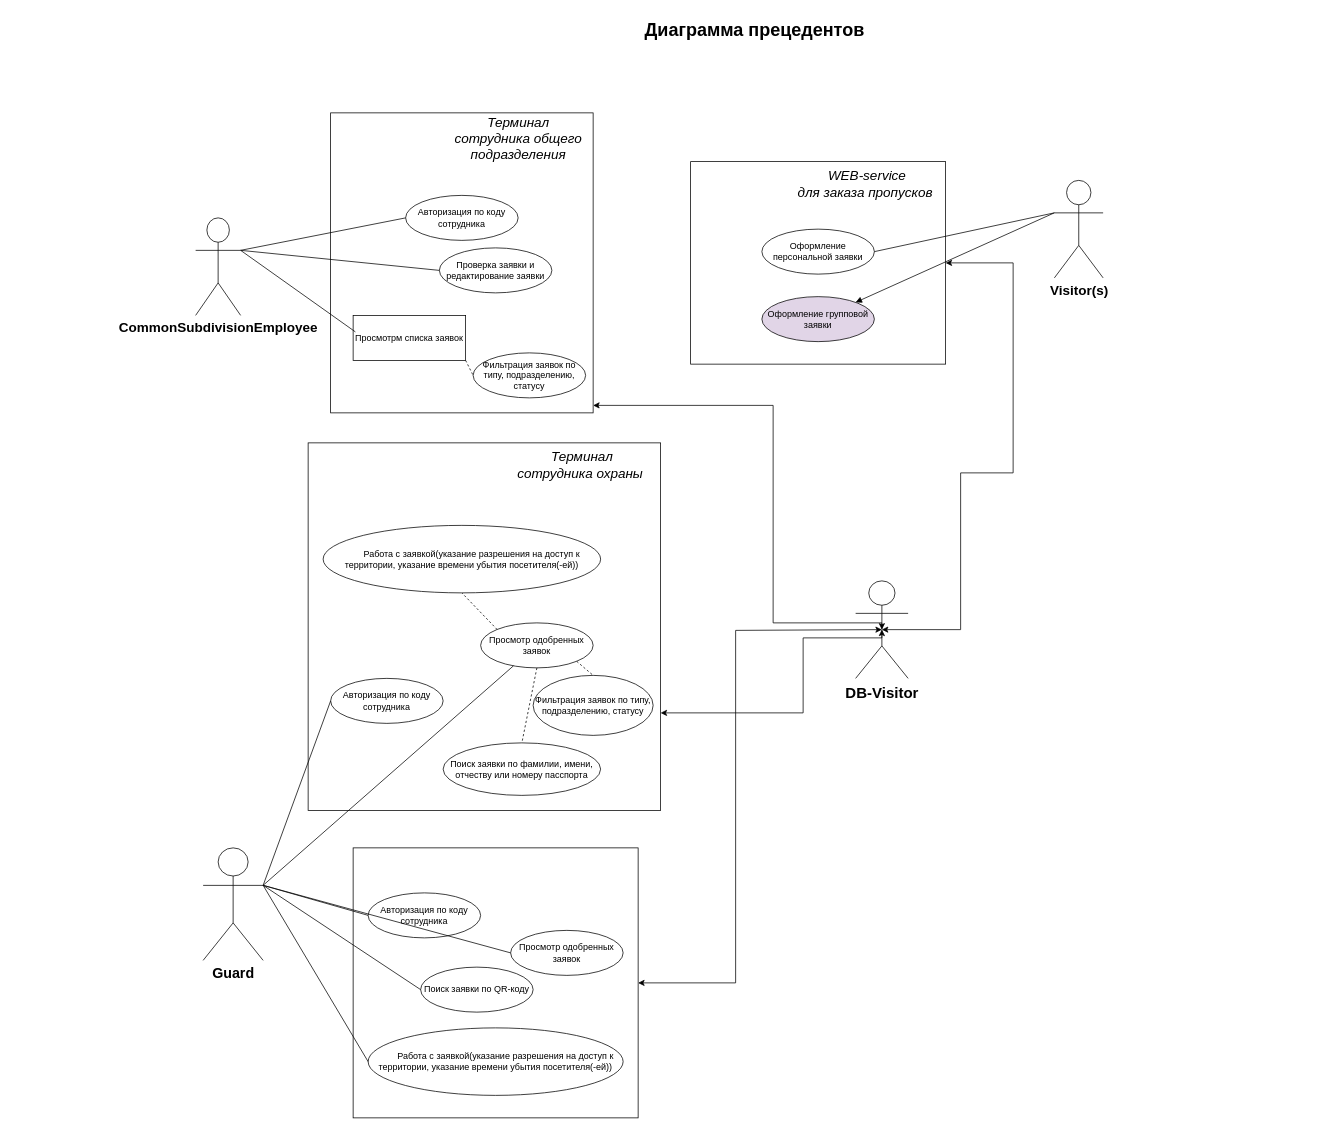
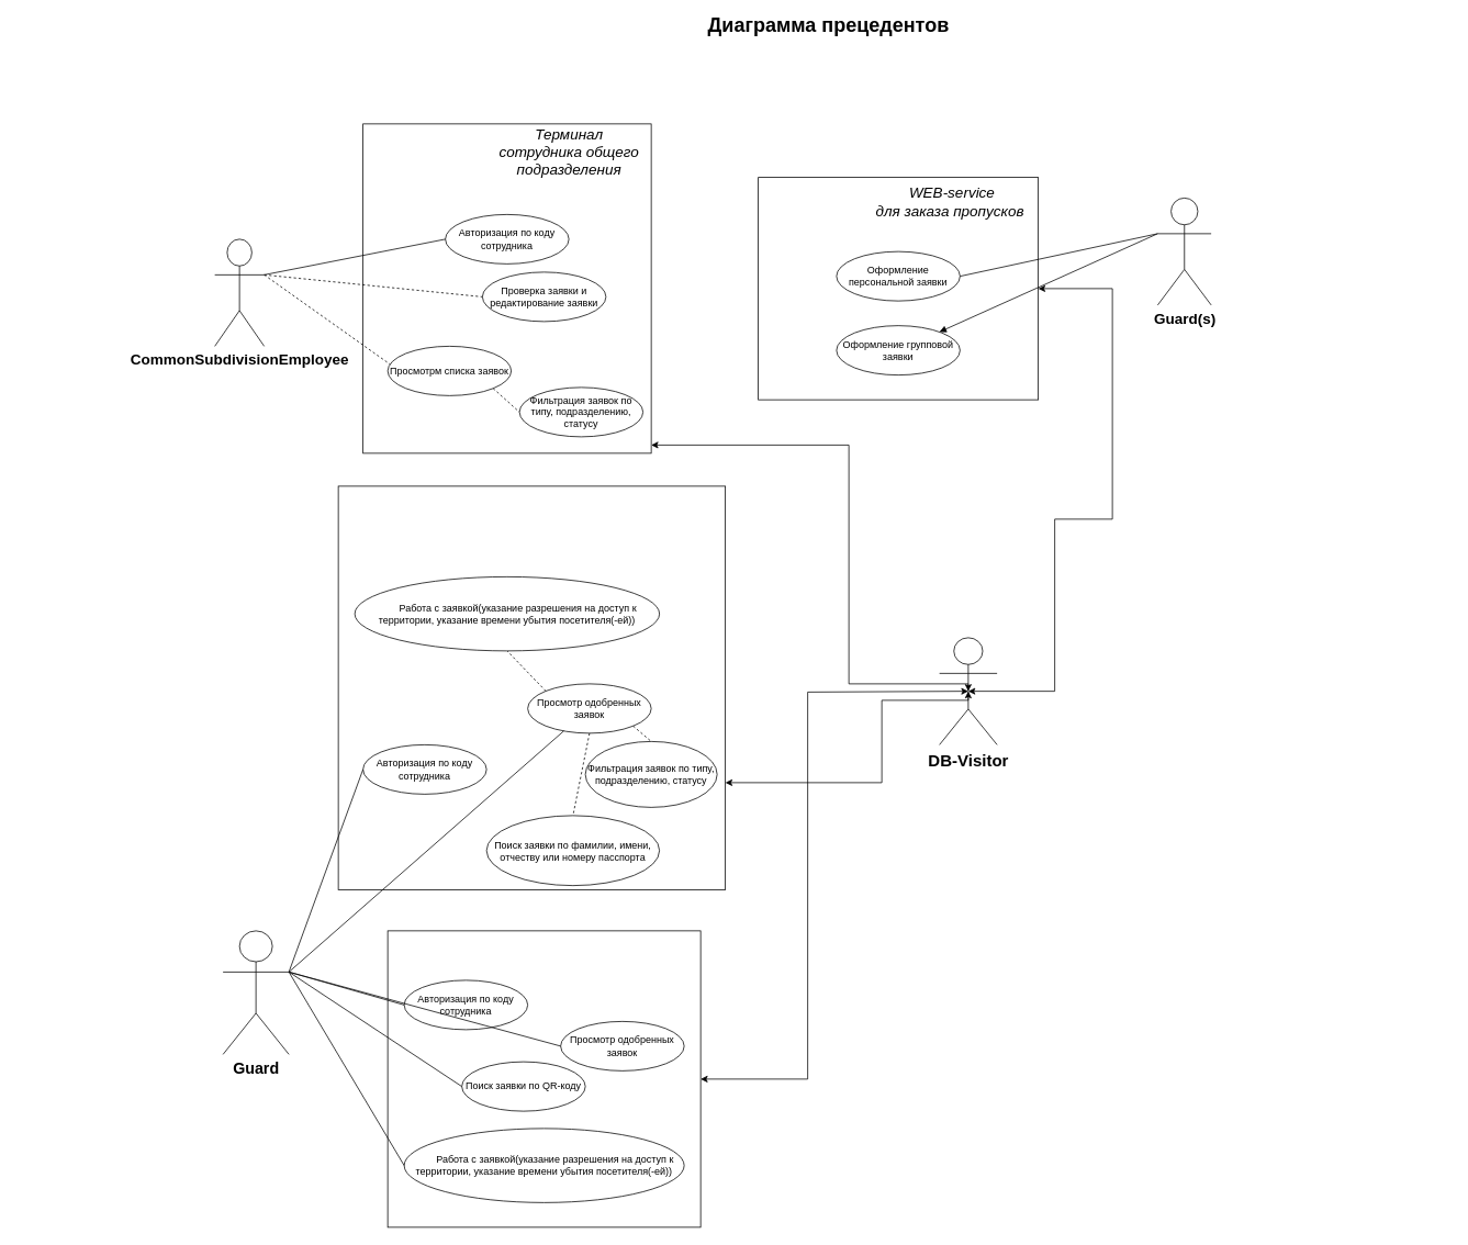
- <mxCell id="10" value="Диаграмма прецедентов" style="text;strokeColor=none;fillColor=none;html=1;fontSize=24;fontStyle=1;verticalAlign=middle;align=center;" parent="1" vertex="1"><mxGeometry x="250" y="20" width="1510" height="40" as="geometry" /></mxCell>
+ <mxCell id="10" value="Диаграмма прецедентов" style="text;strokeColor=none;fillColor=none;html=1;fontSize=24;fontStyle=1;verticalAlign=middle;align=center;" parent="1" vertex="1"><mxGeometry x="250" y="10" width="1510" height="40" as="geometry" /></mxCell>
- <mxCell id="33" value="" style="endArrow=none;html=1;rounded=0;strokeColor=default;entryX=0;entryY=0.5;entryDx=0;entryDy=0;exitX=1;exitY=0.333;exitDx=0;exitDy=0;exitPerimeter=0;" parent="1" source="12" target="17" edge="1"><mxGeometry width="50" height="50" relative="1" as="geometry"><mxPoint x="-10" y="610" as="sourcePoint" /><mxPoint x="130" y="543.58" as="targetPoint" /></mxGeometry></mxCell>
+ <mxCell id="33" value="" style="endArrow=none;html=1;rounded=0;strokeColor=default;entryX=0;entryY=0.5;entryDx=0;entryDy=0;exitX=1;exitY=0.333;exitDx=0;exitDy=0;exitPerimeter=0;dashed=1;" parent="1" source="12" target="17" edge="1"><mxGeometry width="50" height="50" relative="1" as="geometry"><mxPoint x="-10" y="610" as="sourcePoint" /><mxPoint x="130" y="543.58" as="targetPoint" /></mxGeometry></mxCell>
- <mxCell id="11" value="&lt;b&gt;&lt;font style=&quot;font-size: 18px;&quot;&gt;Visitor(s)&lt;/font&gt;&lt;/b&gt;" style="shape=umlActor;verticalLabelPosition=bottom;verticalAlign=top;html=1;outlineConnect=0;" parent="1" vertex="1"><mxGeometry x="1405" y="240" width="65" height="130" as="geometry" /></mxCell>
+ <mxCell id="11" value="&lt;b&gt;&lt;font style=&quot;font-size: 18px;&quot;&gt;Guard(s)&lt;/font&gt;&lt;/b&gt;" style="shape=umlActor;verticalLabelPosition=bottom;verticalAlign=top;html=1;outlineConnect=0;" parent="1" vertex="1"><mxGeometry x="1405" y="240" width="65" height="130" as="geometry" /></mxCell>
- <mxCell id="32" value="" style="endArrow=none;html=1;rounded=0;strokeColor=default;entryX=0.02;entryY=0.367;entryDx=0;entryDy=0;entryPerimeter=0;exitX=1;exitY=0.333;exitDx=0;exitDy=0;exitPerimeter=0;" parent="1" source="12" target="18" edge="1"><mxGeometry width="50" height="50" relative="1" as="geometry"><mxPoint x="-10" y="610" as="sourcePoint" /><mxPoint x="110" y="560" as="targetPoint" /></mxGeometry></mxCell>
+ <mxCell id="32" value="" style="endArrow=none;html=1;rounded=0;strokeColor=default;entryX=0.02;entryY=0.367;entryDx=0;entryDy=0;entryPerimeter=0;exitX=1;exitY=0.333;exitDx=0;exitDy=0;exitPerimeter=0;dashed=1;" parent="1" source="12" target="18" edge="1"><mxGeometry width="50" height="50" relative="1" as="geometry"><mxPoint x="-10" y="610" as="sourcePoint" /><mxPoint x="110" y="560" as="targetPoint" /></mxGeometry></mxCell>
- <mxCell id="15" value="Оформление групповой заявки" style="ellipse;whiteSpace=wrap;html=1;fillColor=#e1d5e7;" parent="1" vertex="1"><mxGeometry x="1015" y="395" width="150" height="60" as="geometry" /></mxCell>
+ <mxCell id="15" value="Оформление групповой заявки" style="ellipse;whiteSpace=wrap;html=1;" parent="1" vertex="1"><mxGeometry x="1015" y="395" width="150" height="60" as="geometry" /></mxCell>
- <mxCell id="18" value="Просмотрм списка заявок" style="whiteSpace=wrap;html=1;rounded=0;" parent="1" vertex="1"><mxGeometry x="470" y="420" width="150" height="60" as="geometry" /></mxCell>
+ <mxCell id="18" value="Просмотрм списка заявок" style="ellipse;whiteSpace=wrap;html=1;" parent="1" vertex="1"><mxGeometry x="470" y="420" width="150" height="60" as="geometry" /></mxCell>
- <mxCell id="47" value="Терминал &lt;br&gt;сотрудника охраны&amp;nbsp;" style="text;html=1;align=center;verticalAlign=middle;resizable=0;points=[];autosize=1;strokeColor=none;fillColor=none;fontSize=18;fontStyle=2" vertex="1" parent="1"><mxGeometry x="675" y="590" width="200" height="60" as="geometry" /></mxCell>
- <mxCell id="25" value="Поиск заявки по фамилии, имени, отчеству или номеру пасспорта" style="ellipse;whiteSpace=wrap;html=1;" parent="1" vertex="1"><mxGeometry x="590" y="990" width="210" height="70" as="geometry" /></mxCell>
+ <mxCell id="25" value="Поиск заявки по фамилии, имени, отчеству или номеру пасспорта" style="ellipse;whiteSpace=wrap;html=1;" parent="1" vertex="1"><mxGeometry x="590" y="990" width="210" height="85" as="geometry" /></mxCell>
